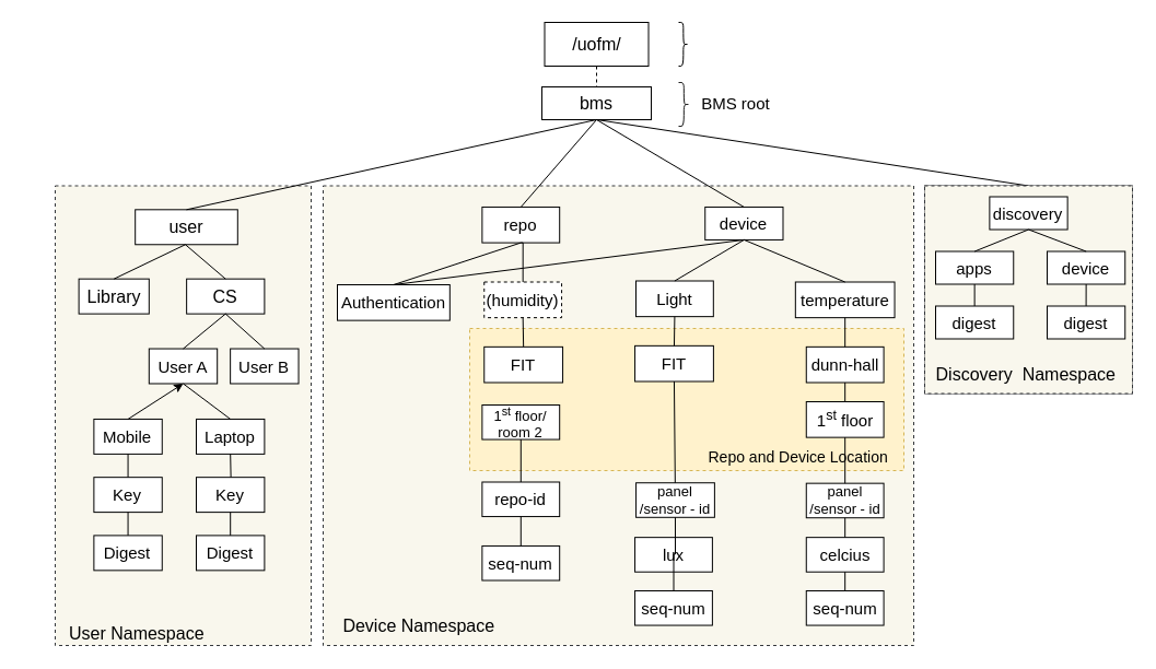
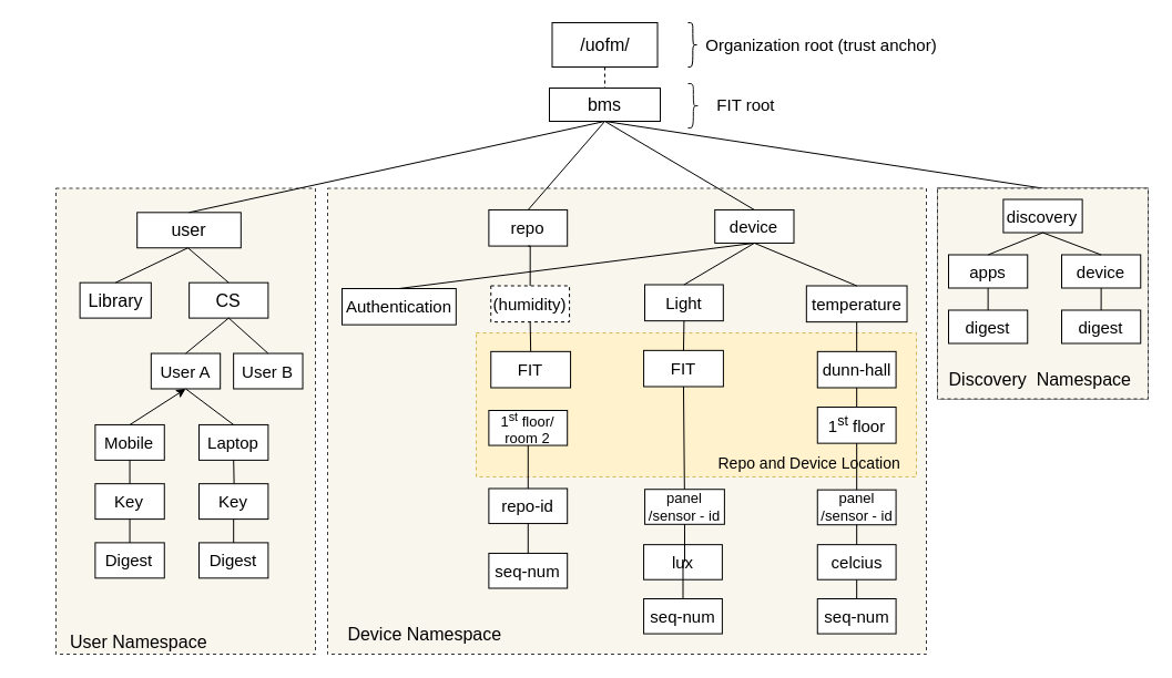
+ <mxCell id="35" value="&lt;font style=&quot;font-size: 15px&quot;&gt;Organization root (trust anchor)&lt;/font&gt;" style="text;html=1;align=center;verticalAlign=middle;resizable=0;points=[];autosize=1;" parent="3" vertex="1"><mxGeometry x="534.67" y="10" width="220" height="20" as="geometry" /></mxCell>
- <mxCell id="36" value="&lt;font style=&quot;font-size: 15px&quot;&gt;BMS root&amp;nbsp;&lt;/font&gt;" style="text;html=1;align=center;verticalAlign=middle;resizable=0;points=[];autosize=1;" parent="3" vertex="1"><mxGeometry x="538.67" y="64" width="80" height="20" as="geometry" /></mxCell>
+ <mxCell id="36" value="&lt;font style=&quot;font-size: 15px&quot;&gt;FIT root&amp;nbsp;&lt;/font&gt;" style="text;html=1;align=center;verticalAlign=middle;resizable=0;points=[];autosize=1;" parent="3" vertex="1"><mxGeometry x="538.67" y="64" width="80" height="20" as="geometry" /></mxCell>
- <mxCell id="89" value="" style="endArrow=none;html=1;entryX=0.5;entryY=1;entryDx=0;entryDy=0;exitX=0.5;exitY=0;exitDx=0;exitDy=0;" edge="1" parent="3" source="87" target="58"><mxGeometry width="50" height="50" relative="1" as="geometry"><mxPoint x="310" y="240" as="sourcePoint" /><mxPoint x="360" y="190" as="targetPoint" /></mxGeometry></mxCell>
